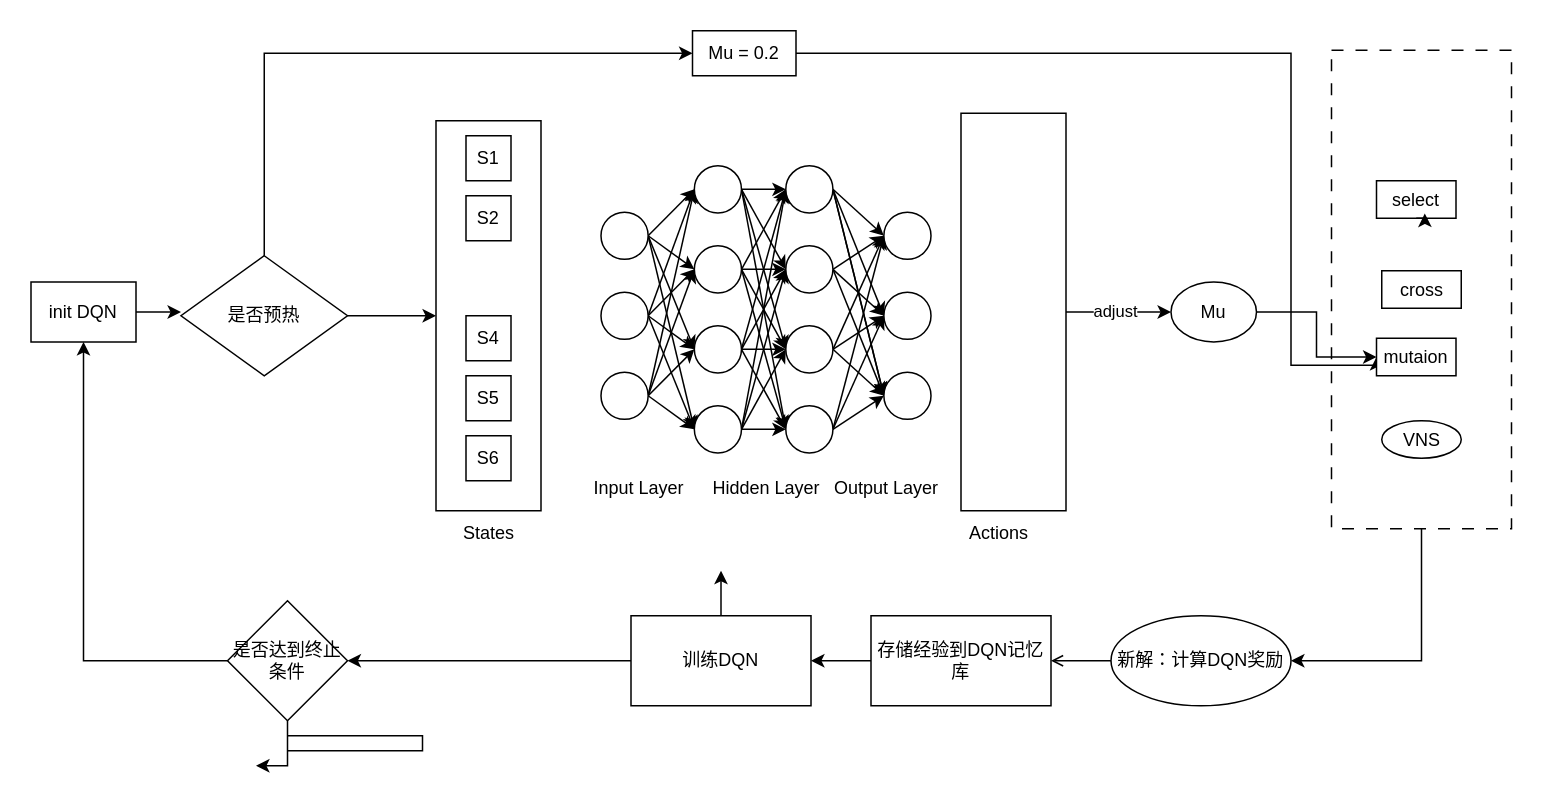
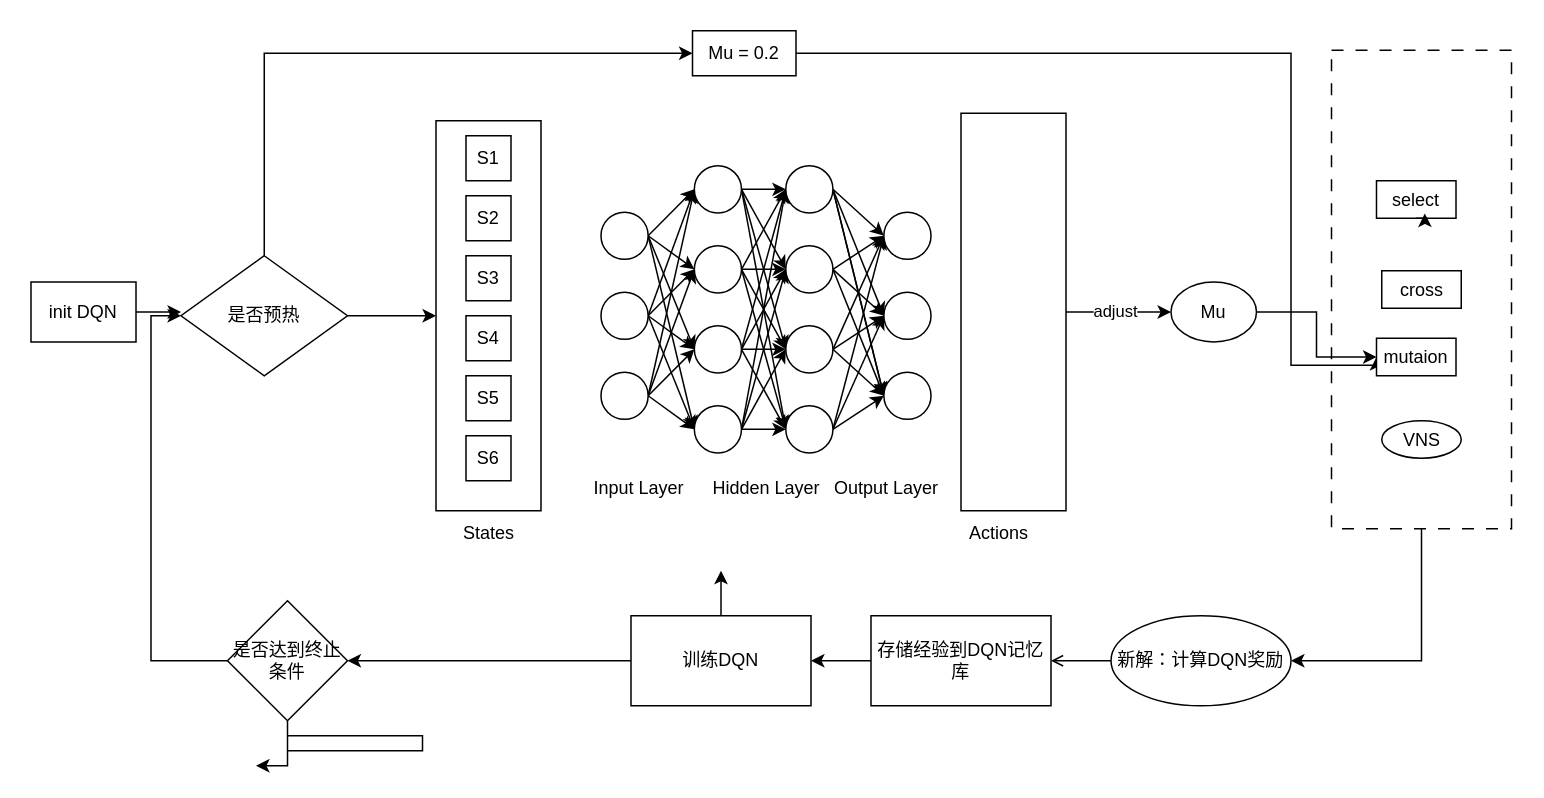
+ <mxCell id="91" value="S3" style="rounded=0;whiteSpace=wrap;html=1;" vertex="1" parent="1"><mxGeometry x="310" y="170" width="30" height="30" as="geometry" /></mxCell>
- <mxCell id="82" style="edgeStyle=orthogonalEdgeStyle;rounded=0;orthogonalLoop=1;jettySize=auto;html=1;exitX=0;exitY=0.5;exitDx=0;exitDy=0;" edge="1" parent="1" source="84" target="11"><mxGeometry relative="1" as="geometry" /></mxCell>
+ <mxCell id="82" style="edgeStyle=orthogonalEdgeStyle;rounded=0;orthogonalLoop=1;jettySize=auto;html=1;exitX=0;exitY=0.5;exitDx=0;exitDy=0;entryX=0;entryY=0.5;entryDx=0;entryDy=0;" edge="1" parent="1" source="84" target="14"><mxGeometry relative="1" as="geometry" /></mxCell>
